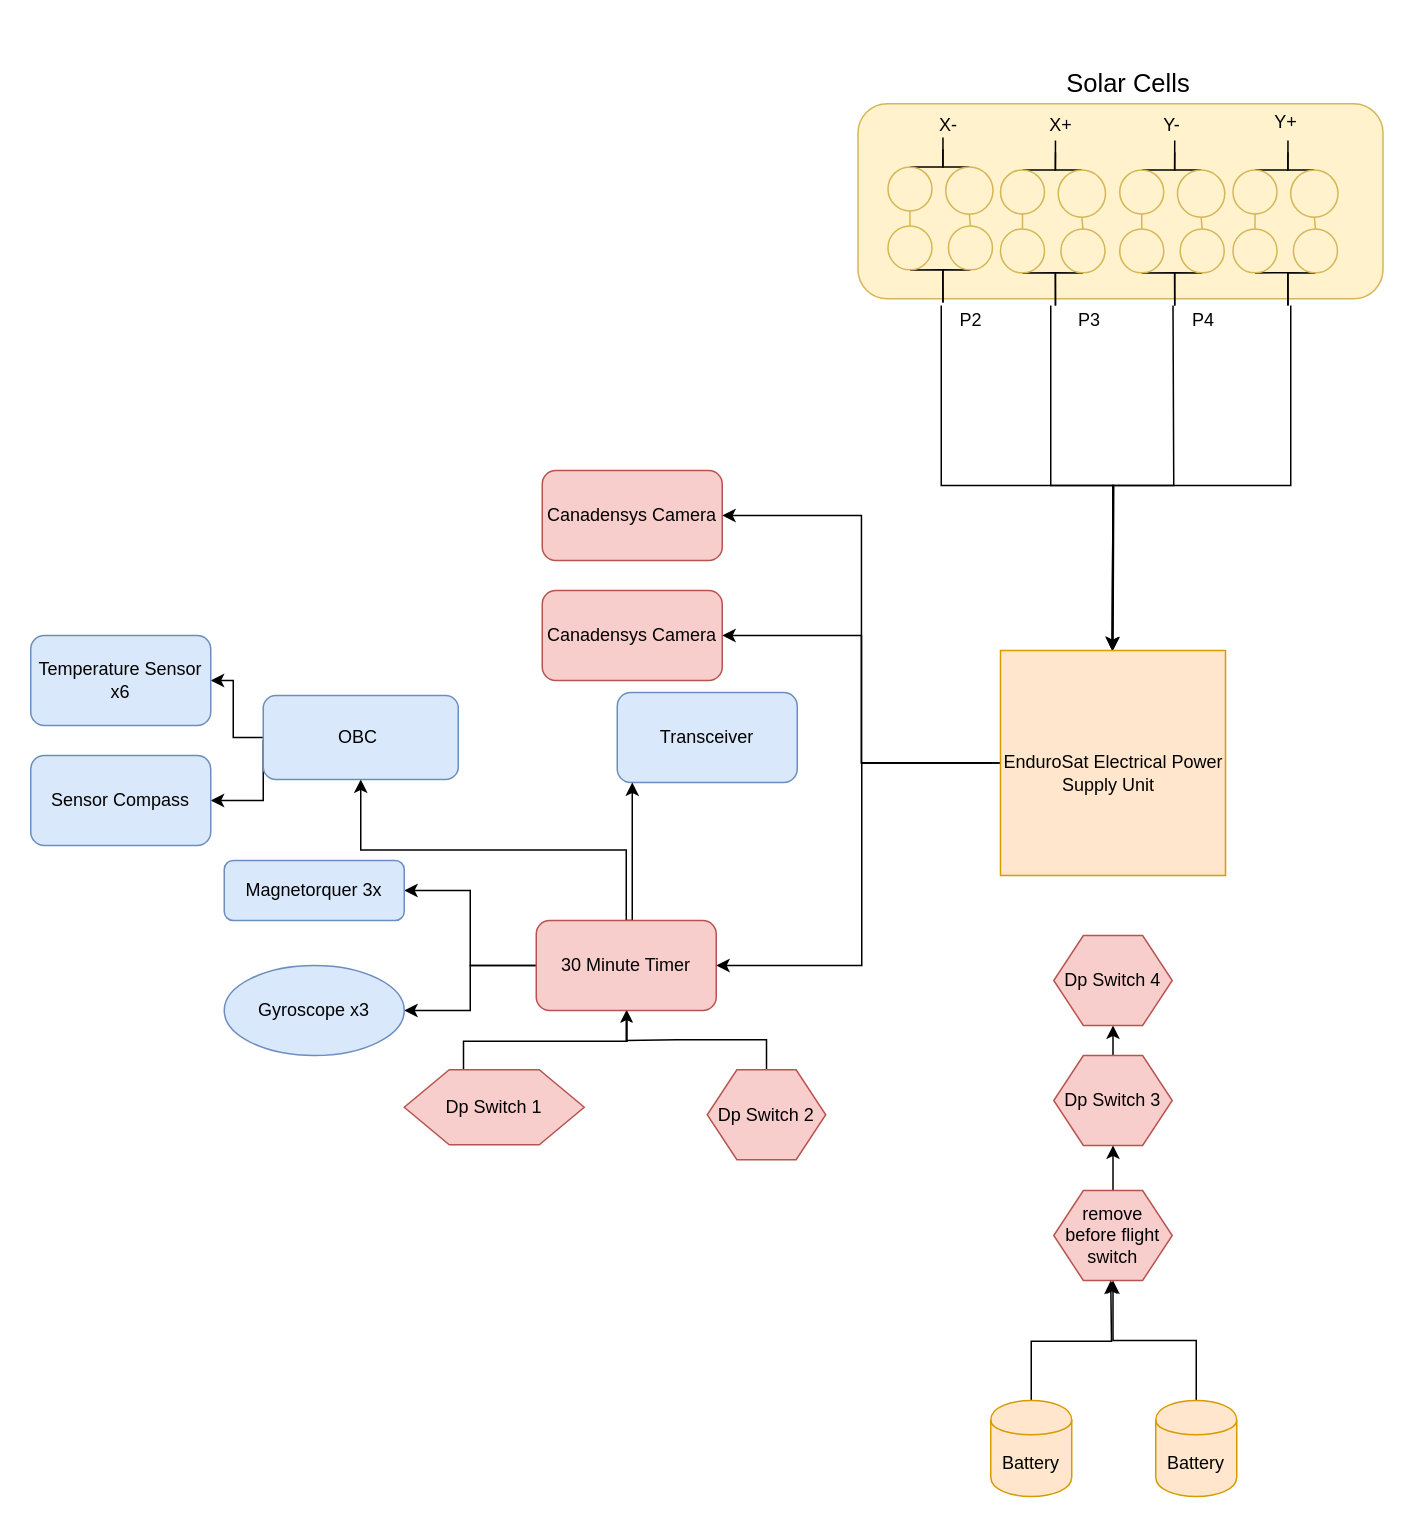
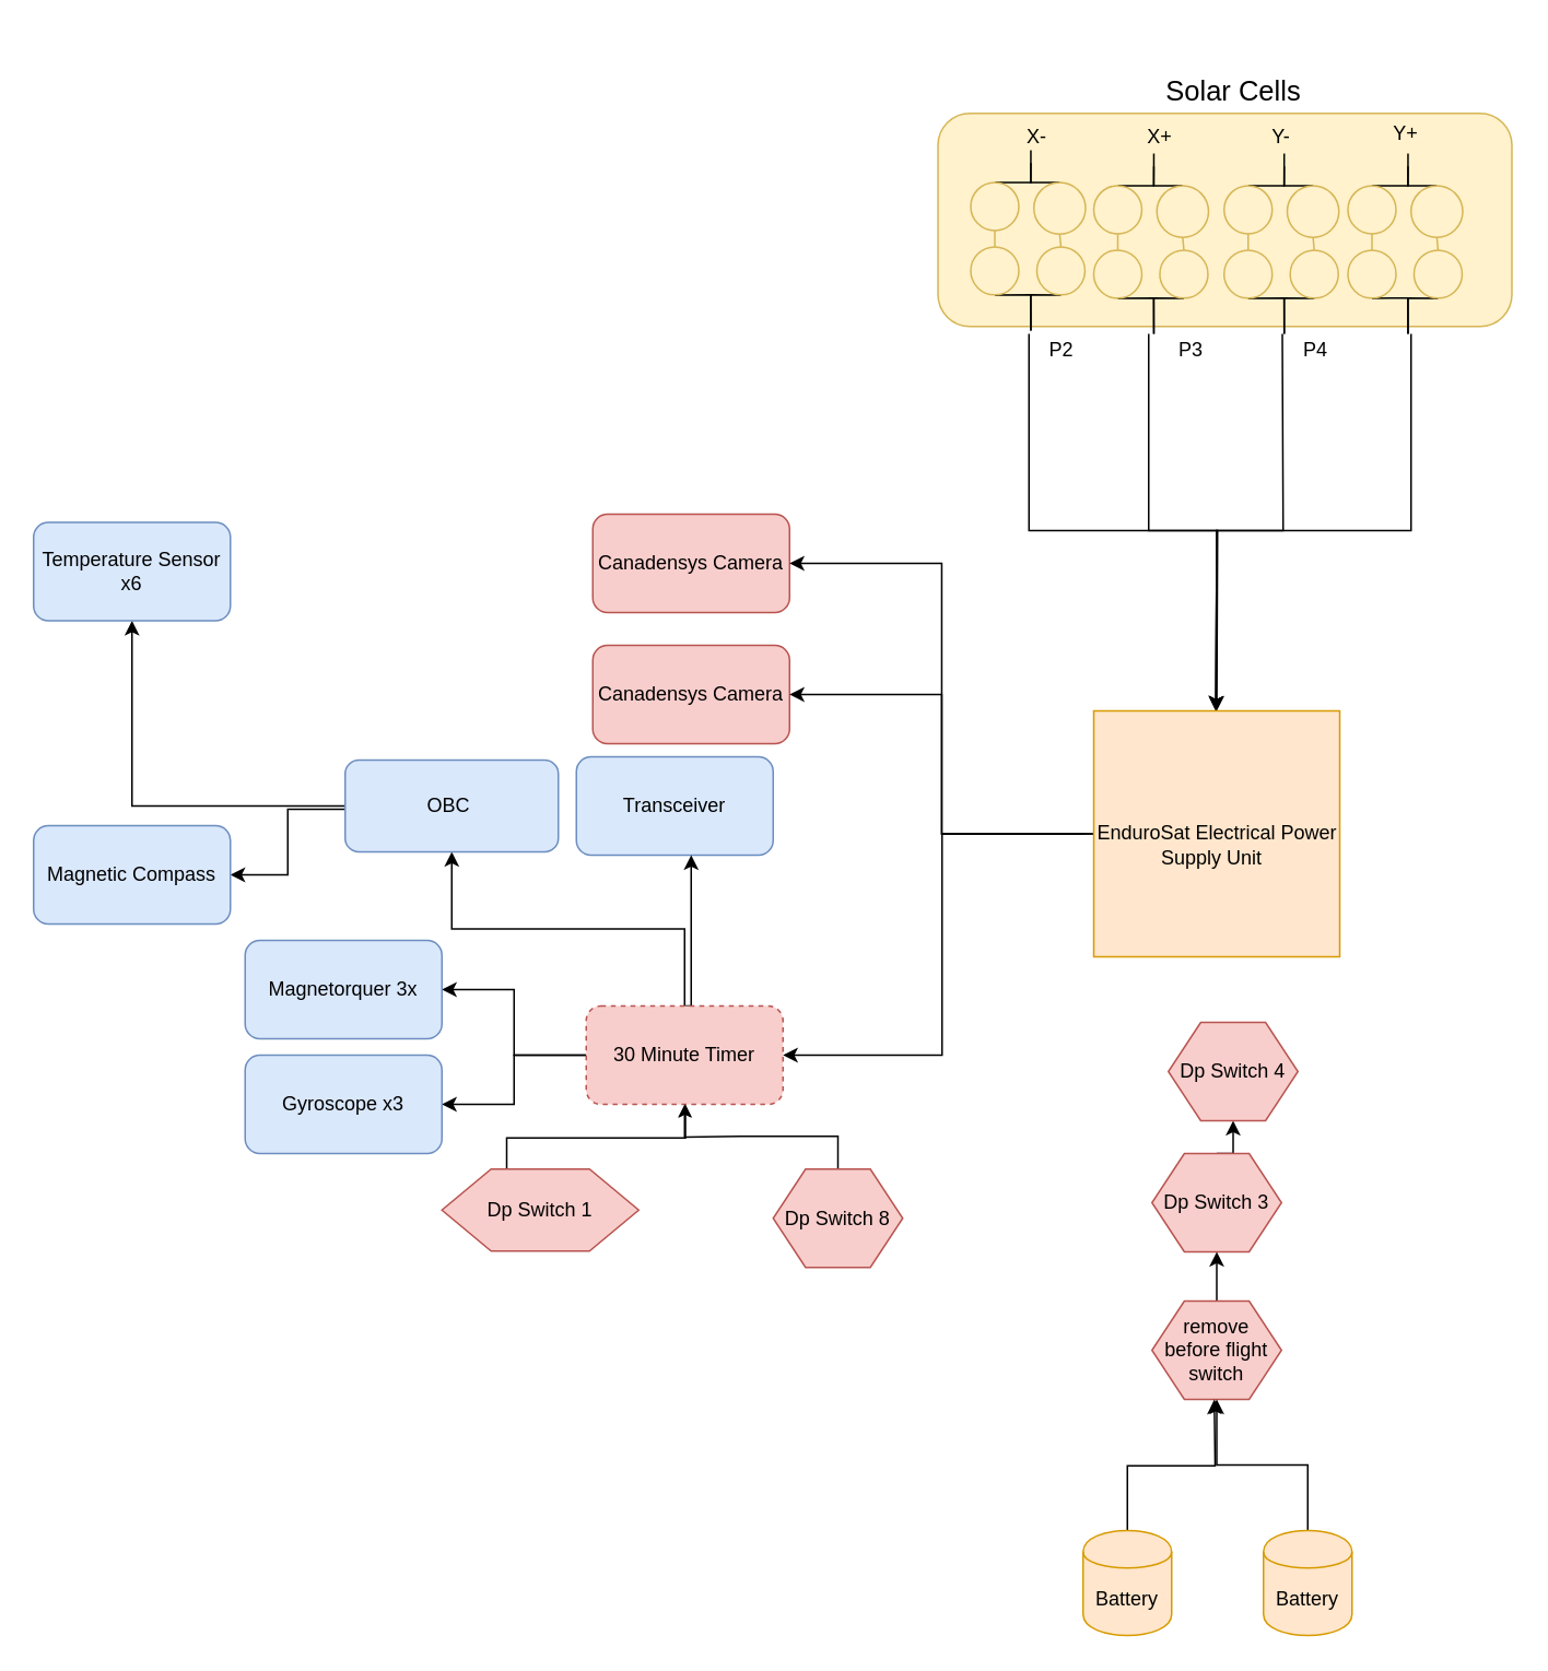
- <mxCell id="93" value="Temperature Sensor x6" style="rounded=1;whiteSpace=wrap;html=1;fillColor=#dae8fc;strokeColor=#6c8ebf;" vertex="1" parent="1"><mxGeometry x="20" y="423" width="120" height="60" as="geometry" /></mxCell>
+ <mxCell id="93" value="Temperature Sensor x6" style="rounded=1;whiteSpace=wrap;html=1;fillColor=#dae8fc;strokeColor=#6c8ebf;" vertex="1" parent="1"><mxGeometry x="20" y="318" width="120" height="60" as="geometry" /></mxCell>
- <mxCell id="92" value="OBC&amp;nbsp;" style="rounded=1;whiteSpace=wrap;html=1;fillColor=#dae8fc;strokeColor=#6c8ebf;" vertex="1" parent="1"><mxGeometry x="175" y="463" width="130" height="56" as="geometry" /></mxCell>
+ <mxCell id="92" value="OBC&amp;nbsp;" style="rounded=1;whiteSpace=wrap;html=1;fillColor=#dae8fc;strokeColor=#6c8ebf;" vertex="1" parent="1"><mxGeometry x="210" y="463" width="130" height="56" as="geometry" /></mxCell>
- <mxCell id="4" value="Transceiver" style="rounded=1;whiteSpace=wrap;html=1;fillColor=#dae8fc;strokeColor=#6c8ebf;" parent="1" vertex="1"><mxGeometry x="411" y="461" width="120" height="60" as="geometry" /></mxCell>
+ <mxCell id="4" value="Transceiver" style="rounded=1;whiteSpace=wrap;html=1;fillColor=#dae8fc;strokeColor=#6c8ebf;" parent="1" vertex="1"><mxGeometry x="351" y="461" width="120" height="60" as="geometry" /></mxCell>
- <mxCell id="94" value="Sensor Compass" style="rounded=1;whiteSpace=wrap;html=1;fillColor=#dae8fc;strokeColor=#6c8ebf;" vertex="1" parent="1"><mxGeometry x="20" y="503" width="120" height="60" as="geometry" /></mxCell>
+ <mxCell id="94" value="Magnetic Compass" style="rounded=1;whiteSpace=wrap;html=1;fillColor=#dae8fc;strokeColor=#6c8ebf;" vertex="1" parent="1"><mxGeometry x="20" y="503" width="120" height="60" as="geometry" /></mxCell>
- <mxCell id="27" value="Magnetorquer 3x" style="rounded=1;whiteSpace=wrap;html=1;fillColor=#dae8fc;strokeColor=#6c8ebf;" parent="1" vertex="1"><mxGeometry x="149" y="573" width="120" height="40" as="geometry" /></mxCell>
+ <mxCell id="27" value="Magnetorquer 3x" style="rounded=1;whiteSpace=wrap;html=1;fillColor=#dae8fc;strokeColor=#6c8ebf;" parent="1" vertex="1"><mxGeometry x="149" y="573" width="120" height="60" as="geometry" /></mxCell>
- <mxCell id="14" value="30 Minute Timer" style="rounded=1;whiteSpace=wrap;html=1;fillColor=#f8cecc;strokeColor=#b85450;" parent="1" vertex="1"><mxGeometry x="357" y="613" width="120" height="60" as="geometry" /></mxCell>
+ <mxCell id="14" value="30 Minute Timer" style="rounded=1;whiteSpace=wrap;html=1;fillColor=#f8cecc;strokeColor=#b85450;dashed=1;" parent="1" vertex="1"><mxGeometry x="357" y="613" width="120" height="60" as="geometry" /></mxCell>
- <mxCell id="23" value="Dp Switch 4" style="shape=hexagon;perimeter=hexagonPerimeter2;whiteSpace=wrap;html=1;fillColor=#f8cecc;strokeColor=#b85450;" parent="1" vertex="1"><mxGeometry x="702" y="623" width="79" height="60" as="geometry" /></mxCell>
+ <mxCell id="23" value="Dp Switch 4" style="shape=hexagon;perimeter=hexagonPerimeter2;whiteSpace=wrap;html=1;fillColor=#f8cecc;strokeColor=#b85450;" parent="1" vertex="1"><mxGeometry x="712" y="623" width="79" height="60" as="geometry" /></mxCell>
- <mxCell id="28" value="Gyroscope x3" style="ellipse;whiteSpace=wrap;html=1;fillColor=#dae8fc;strokeColor=#6c8ebf;" parent="1" vertex="1"><mxGeometry x="149" y="643" width="120" height="60" as="geometry" /></mxCell>
+ <mxCell id="28" value="Gyroscope x3" style="rounded=1;whiteSpace=wrap;html=1;fillColor=#dae8fc;strokeColor=#6c8ebf;" parent="1" vertex="1"><mxGeometry x="149" y="643" width="120" height="60" as="geometry" /></mxCell>
- <mxCell id="18" value="Dp Switch 2" style="shape=hexagon;perimeter=hexagonPerimeter2;whiteSpace=wrap;html=1;fillColor=#f8cecc;strokeColor=#b85450;" parent="1" vertex="1"><mxGeometry x="471" y="712.5" width="79" height="60" as="geometry" /></mxCell>
+ <mxCell id="18" value="Dp Switch 8" style="shape=hexagon;perimeter=hexagonPerimeter2;whiteSpace=wrap;html=1;fillColor=#f8cecc;strokeColor=#b85450;" parent="1" vertex="1"><mxGeometry x="471" y="712.5" width="79" height="60" as="geometry" /></mxCell>
